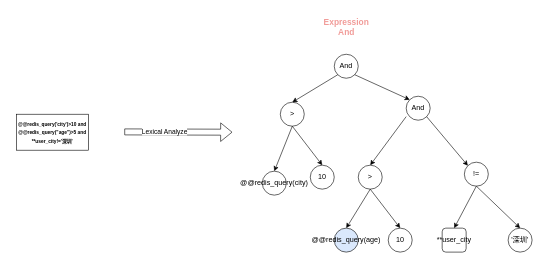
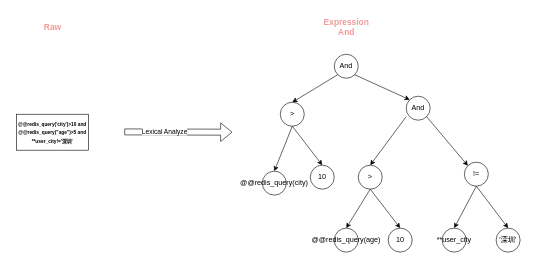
+ <mxCell id="27" value="&lt;font color=&quot;#f19c99&quot;&gt;&lt;b&gt;Raw&lt;/b&gt;&lt;/font&gt;" style="text;html=1;strokeColor=none;fillColor=none;align=center;verticalAlign=middle;whiteSpace=wrap;rounded=0;fontSize=14;" parent="1" vertex="1"><mxGeometry x="20.5" y="20" width="133" height="50" as="geometry" /></mxCell>
- <mxCell id="5" value="@@redis_query(age)" style="ellipse;whiteSpace=wrap;html=1;aspect=fixed;fillColor=#dae8fc;" parent="1" vertex="1"><mxGeometry x="557" y="380" width="40" height="40" as="geometry" /></mxCell>
+ <mxCell id="5" value="@@redis_query(age)" style="ellipse;whiteSpace=wrap;html=1;aspect=fixed;" parent="1" vertex="1"><mxGeometry x="557" y="380" width="40" height="40" as="geometry" /></mxCell>
- <mxCell id="7" value="**user_city" style="whiteSpace=wrap;html=1;aspect=fixed;rounded=1;" parent="1" vertex="1"><mxGeometry x="737" y="380" width="40" height="40" as="geometry" /></mxCell>
+ <mxCell id="7" value="**user_city" style="ellipse;whiteSpace=wrap;html=1;aspect=fixed;" parent="1" vertex="1"><mxGeometry x="737" y="380" width="40" height="40" as="geometry" /></mxCell>
- <mxCell id="8" value="'深圳'" style="ellipse;whiteSpace=wrap;html=1;aspect=fixed;" parent="1" vertex="1"><mxGeometry x="847" y="380" width="40" height="40" as="geometry" /></mxCell>
+ <mxCell id="8" value="'深圳'" style="ellipse;whiteSpace=wrap;html=1;aspect=fixed;" parent="1" vertex="1"><mxGeometry x="827" y="380" width="40" height="40" as="geometry" /></mxCell>
